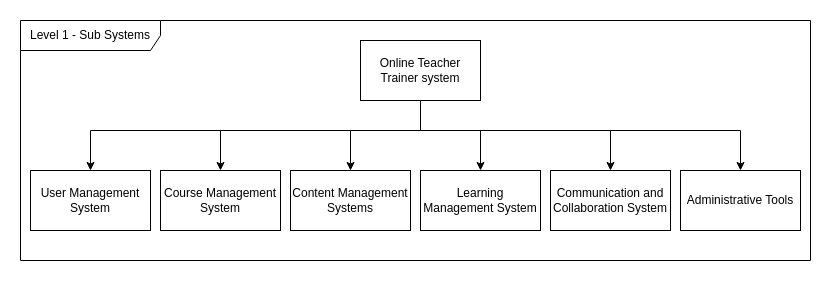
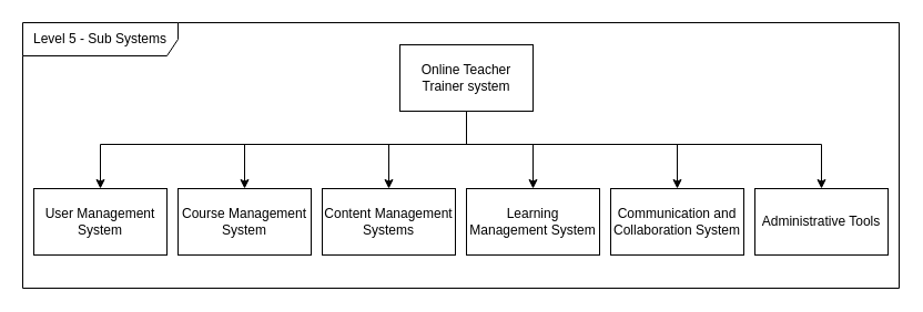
- <mxCell id="15" value="Level 1 - Sub Systems" style="shape=umlFrame;whiteSpace=wrap;html=1;pointerEvents=0;width=140;height=30;" vertex="1" parent="1"><mxGeometry y="20" width="790" height="240" as="geometry" x="20" /></mxCell>
+ <mxCell id="15" value="Level 5 - Sub Systems" style="shape=umlFrame;whiteSpace=wrap;html=1;pointerEvents=0;width=140;height=30;" vertex="1" parent="1"><mxGeometry y="20" width="790" height="240" as="geometry" x="20" /></mxCell>
